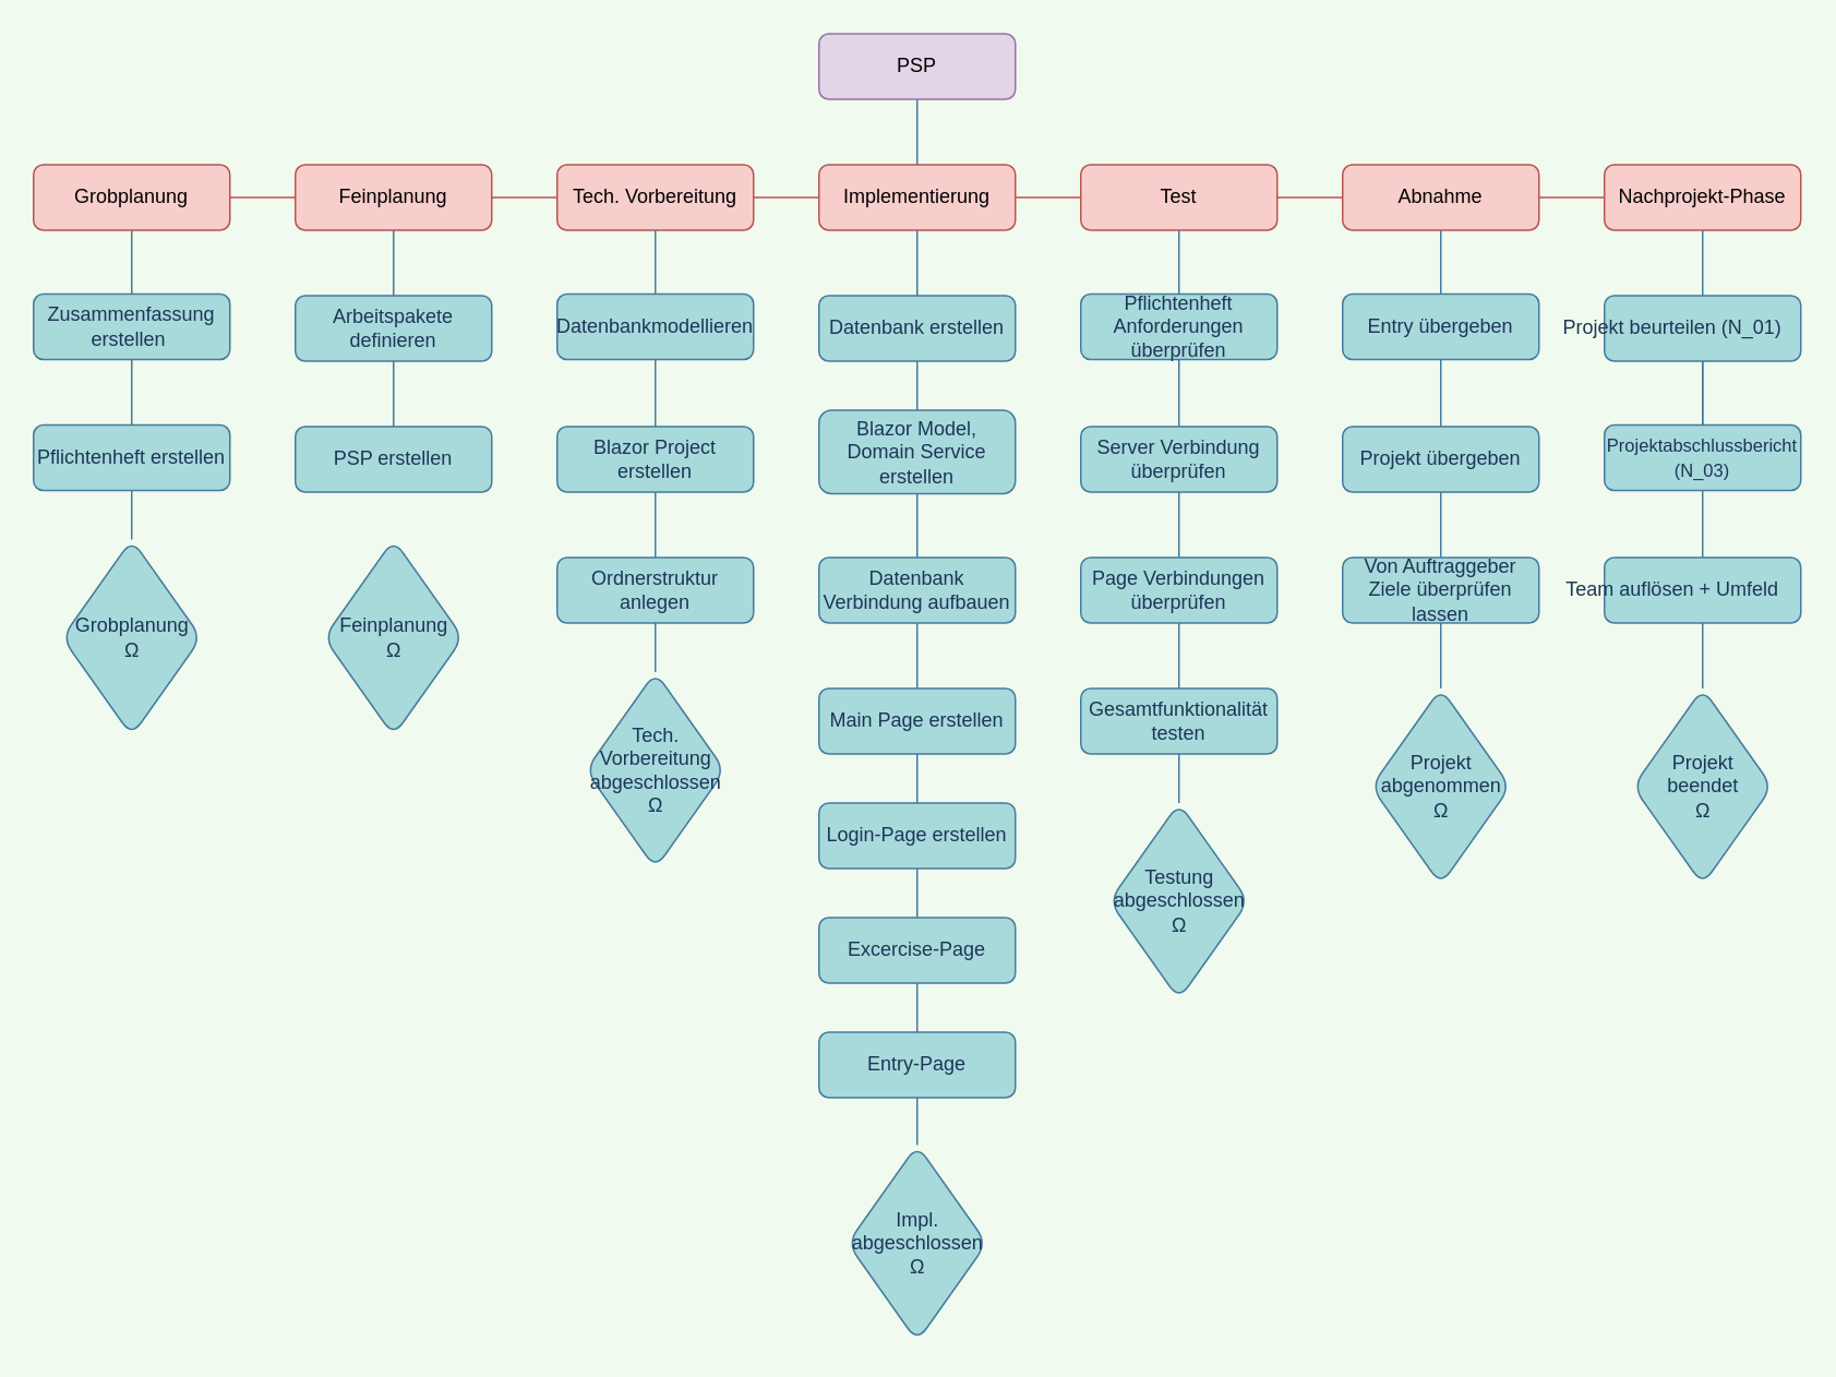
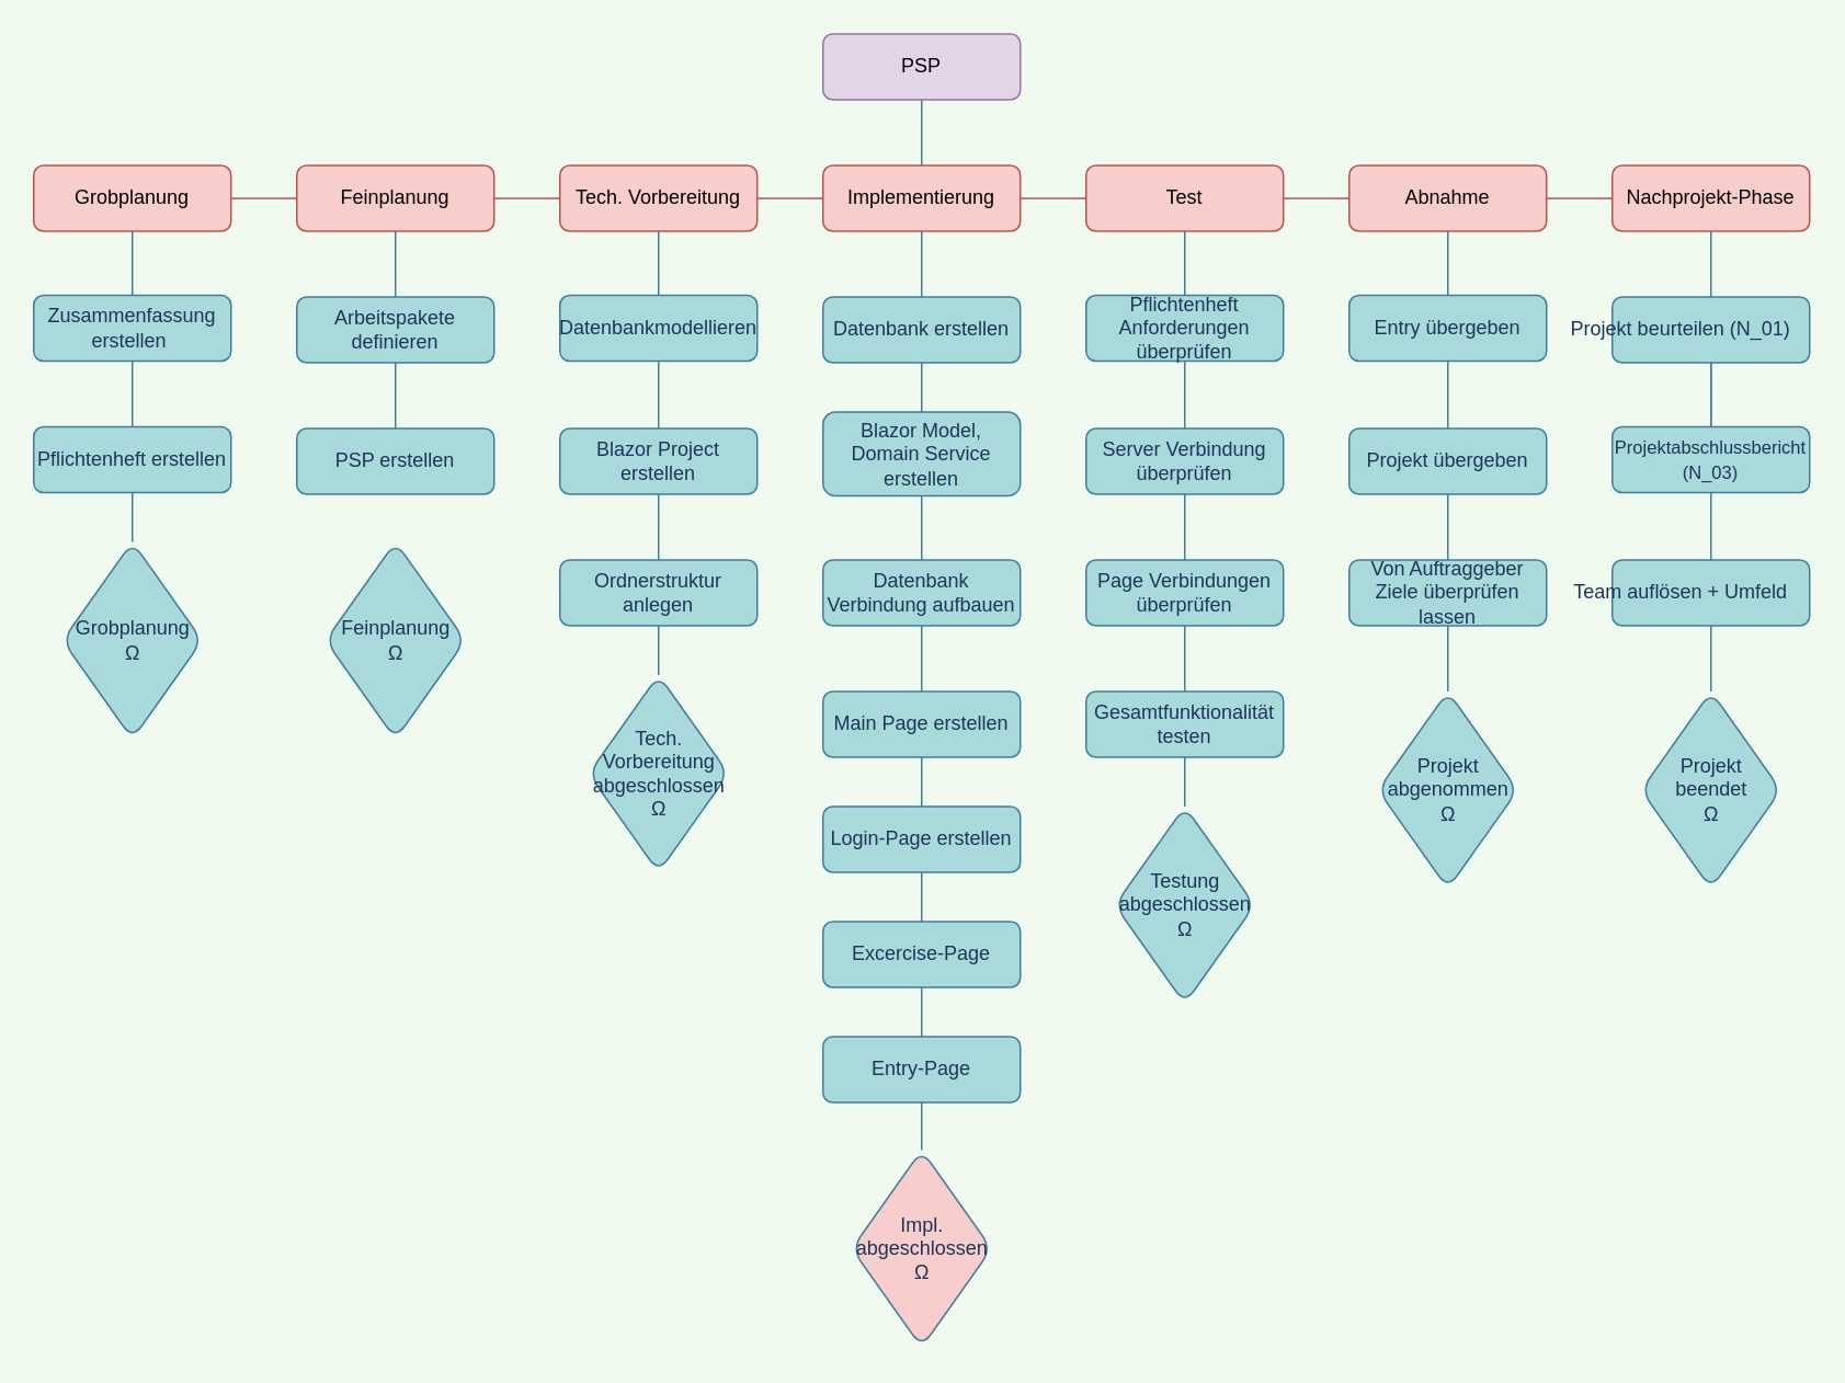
- <mxCell id="73" value="Impl.&lt;br&gt;abgeschlossen&lt;br&gt;Ω" style="rhombus;whiteSpace=wrap;html=1;fillColor=#A8DADC;strokeColor=#457B9D;fontColor=#1D3557;rounded=1;" vertex="1" parent="1"><mxGeometry x="517.5" y="699" width="85" height="120" as="geometry" /></mxCell>
+ <mxCell id="73" value="Impl.&lt;br&gt;abgeschlossen&lt;br&gt;Ω" style="rhombus;whiteSpace=wrap;html=1;fillColor=#f8cecc;strokeColor=#457B9D;fontColor=#1D3557;rounded=1;" vertex="1" parent="1"><mxGeometry x="517.5" y="699" width="85" height="120" as="geometry" /></mxCell>
